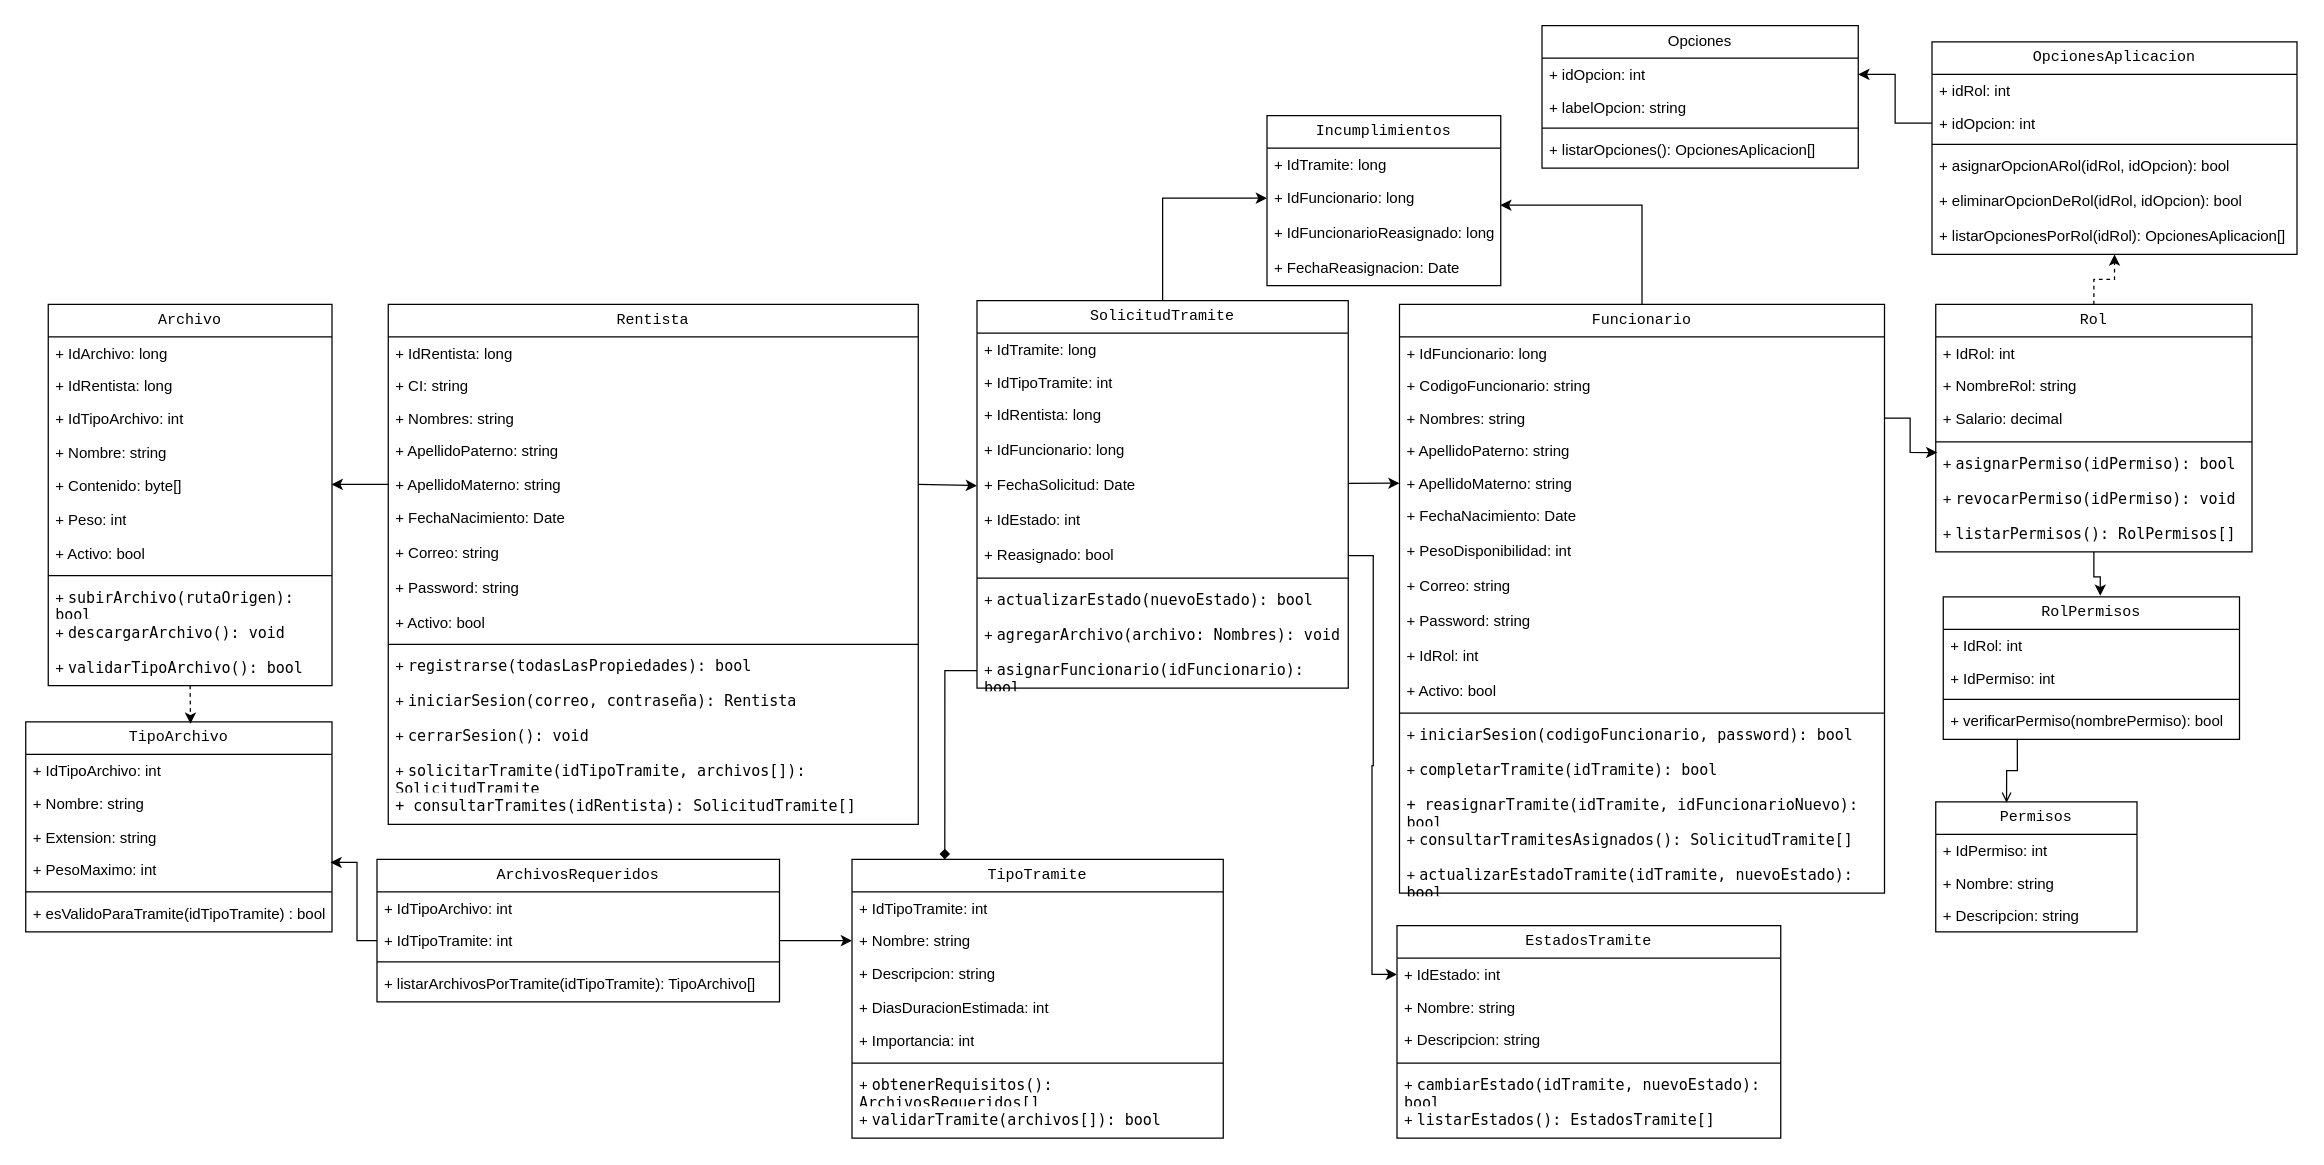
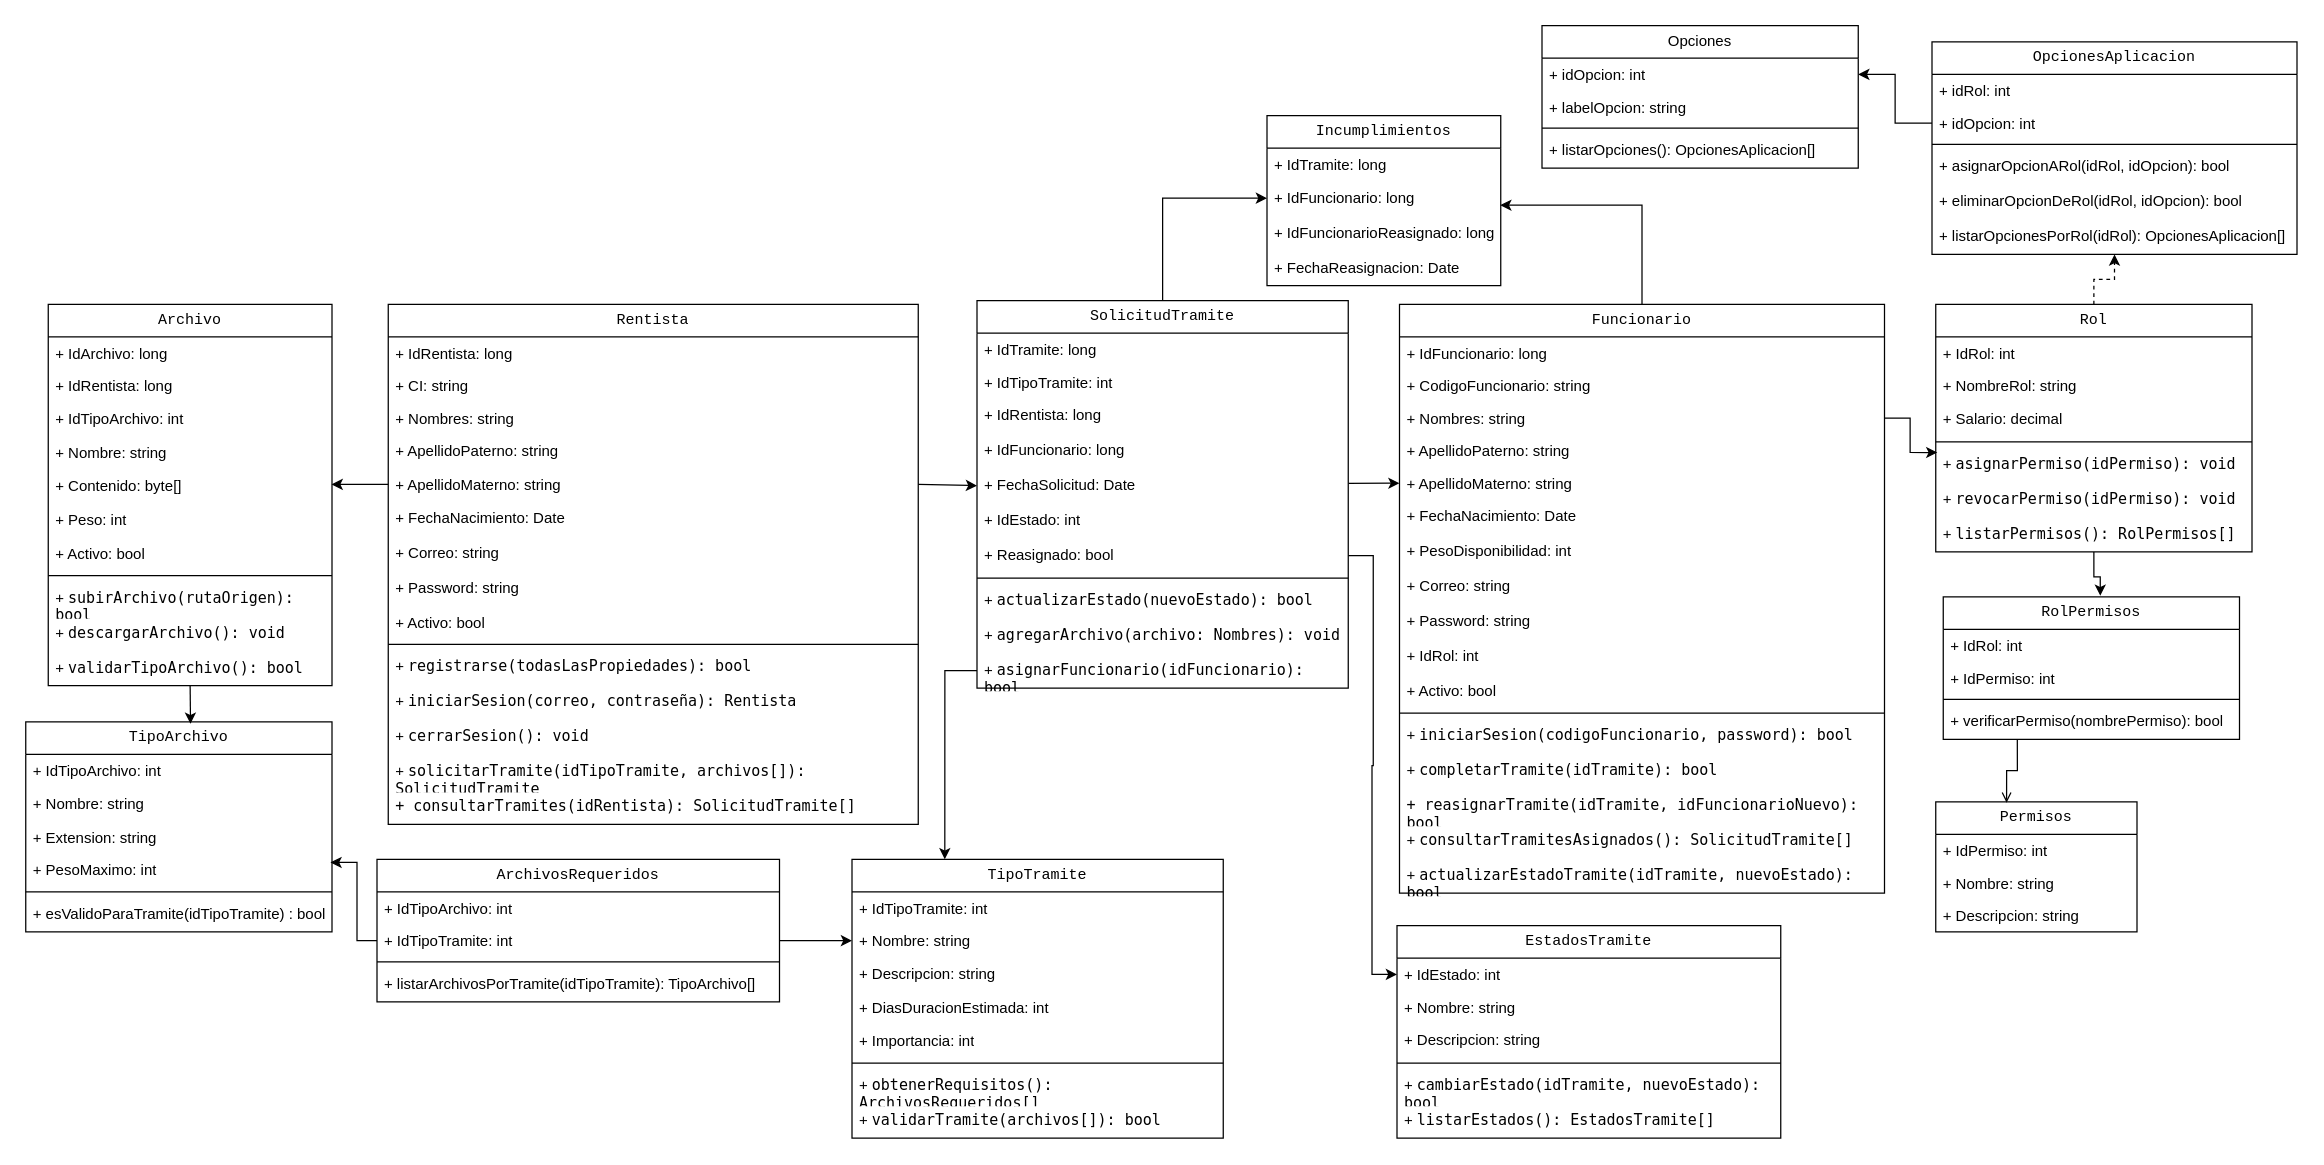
- <mxCell id="26" value="+&amp;nbsp;&lt;span style=&quot;font-family: monospace;&quot;&gt;asignarPermiso(idPermiso): bool&lt;/span&gt;&lt;div&gt;&lt;span style=&quot;font-family: monospace;&quot;&gt;&lt;br&gt;&lt;/span&gt;&lt;/div&gt;" style="text;strokeColor=none;fillColor=none;align=left;verticalAlign=top;spacingLeft=4;spacingRight=4;overflow=hidden;rotatable=0;points=[[0,0.5],[1,0.5]];portConstraint=eastwest;whiteSpace=wrap;html=1;labelBackgroundColor=none;" parent="21" vertex="1"><mxGeometry y="114" width="253" height="28" as="geometry" /></mxCell>
+ <mxCell id="26" value="+&amp;nbsp;&lt;span style=&quot;font-family: monospace;&quot;&gt;asignarPermiso(idPermiso): void&lt;/span&gt;&lt;div&gt;&lt;span style=&quot;font-family: monospace;&quot;&gt;&lt;br&gt;&lt;/span&gt;&lt;/div&gt;" style="text;strokeColor=none;fillColor=none;align=left;verticalAlign=top;spacingLeft=4;spacingRight=4;overflow=hidden;rotatable=0;points=[[0,0.5],[1,0.5]];portConstraint=eastwest;whiteSpace=wrap;html=1;labelBackgroundColor=none;" parent="21" vertex="1"><mxGeometry y="114" width="253" height="28" as="geometry" /></mxCell>
- <mxCell id="118" style="edgeStyle=orthogonalEdgeStyle;rounded=0;orthogonalLoop=1;jettySize=auto;html=1;exitX=0.5;exitY=1;exitDx=0;exitDy=0;entryX=0.538;entryY=0.009;entryDx=0;entryDy=0;entryPerimeter=0;dashed=1;" parent="1" source="67" target="84" edge="1"><mxGeometry relative="1" as="geometry" /></mxCell>
+ <mxCell id="118" style="edgeStyle=orthogonalEdgeStyle;rounded=0;orthogonalLoop=1;jettySize=auto;html=1;exitX=0.5;exitY=1;exitDx=0;exitDy=0;entryX=0.538;entryY=0.009;entryDx=0;entryDy=0;entryPerimeter=0;" parent="1" source="67" target="84" edge="1"><mxGeometry relative="1" as="geometry" /></mxCell>
- <mxCell id="121" style="edgeStyle=orthogonalEdgeStyle;rounded=0;orthogonalLoop=1;jettySize=auto;html=1;entryX=0.25;entryY=0;entryDx=0;entryDy=0;endArrow=diamond;" parent="1" source="50" target="51" edge="1"><mxGeometry relative="1" as="geometry" /></mxCell>
+ <mxCell id="121" style="edgeStyle=orthogonalEdgeStyle;rounded=0;orthogonalLoop=1;jettySize=auto;html=1;entryX=0.25;entryY=0;entryDx=0;entryDy=0;" parent="1" source="50" target="51" edge="1"><mxGeometry relative="1" as="geometry" /></mxCell>
